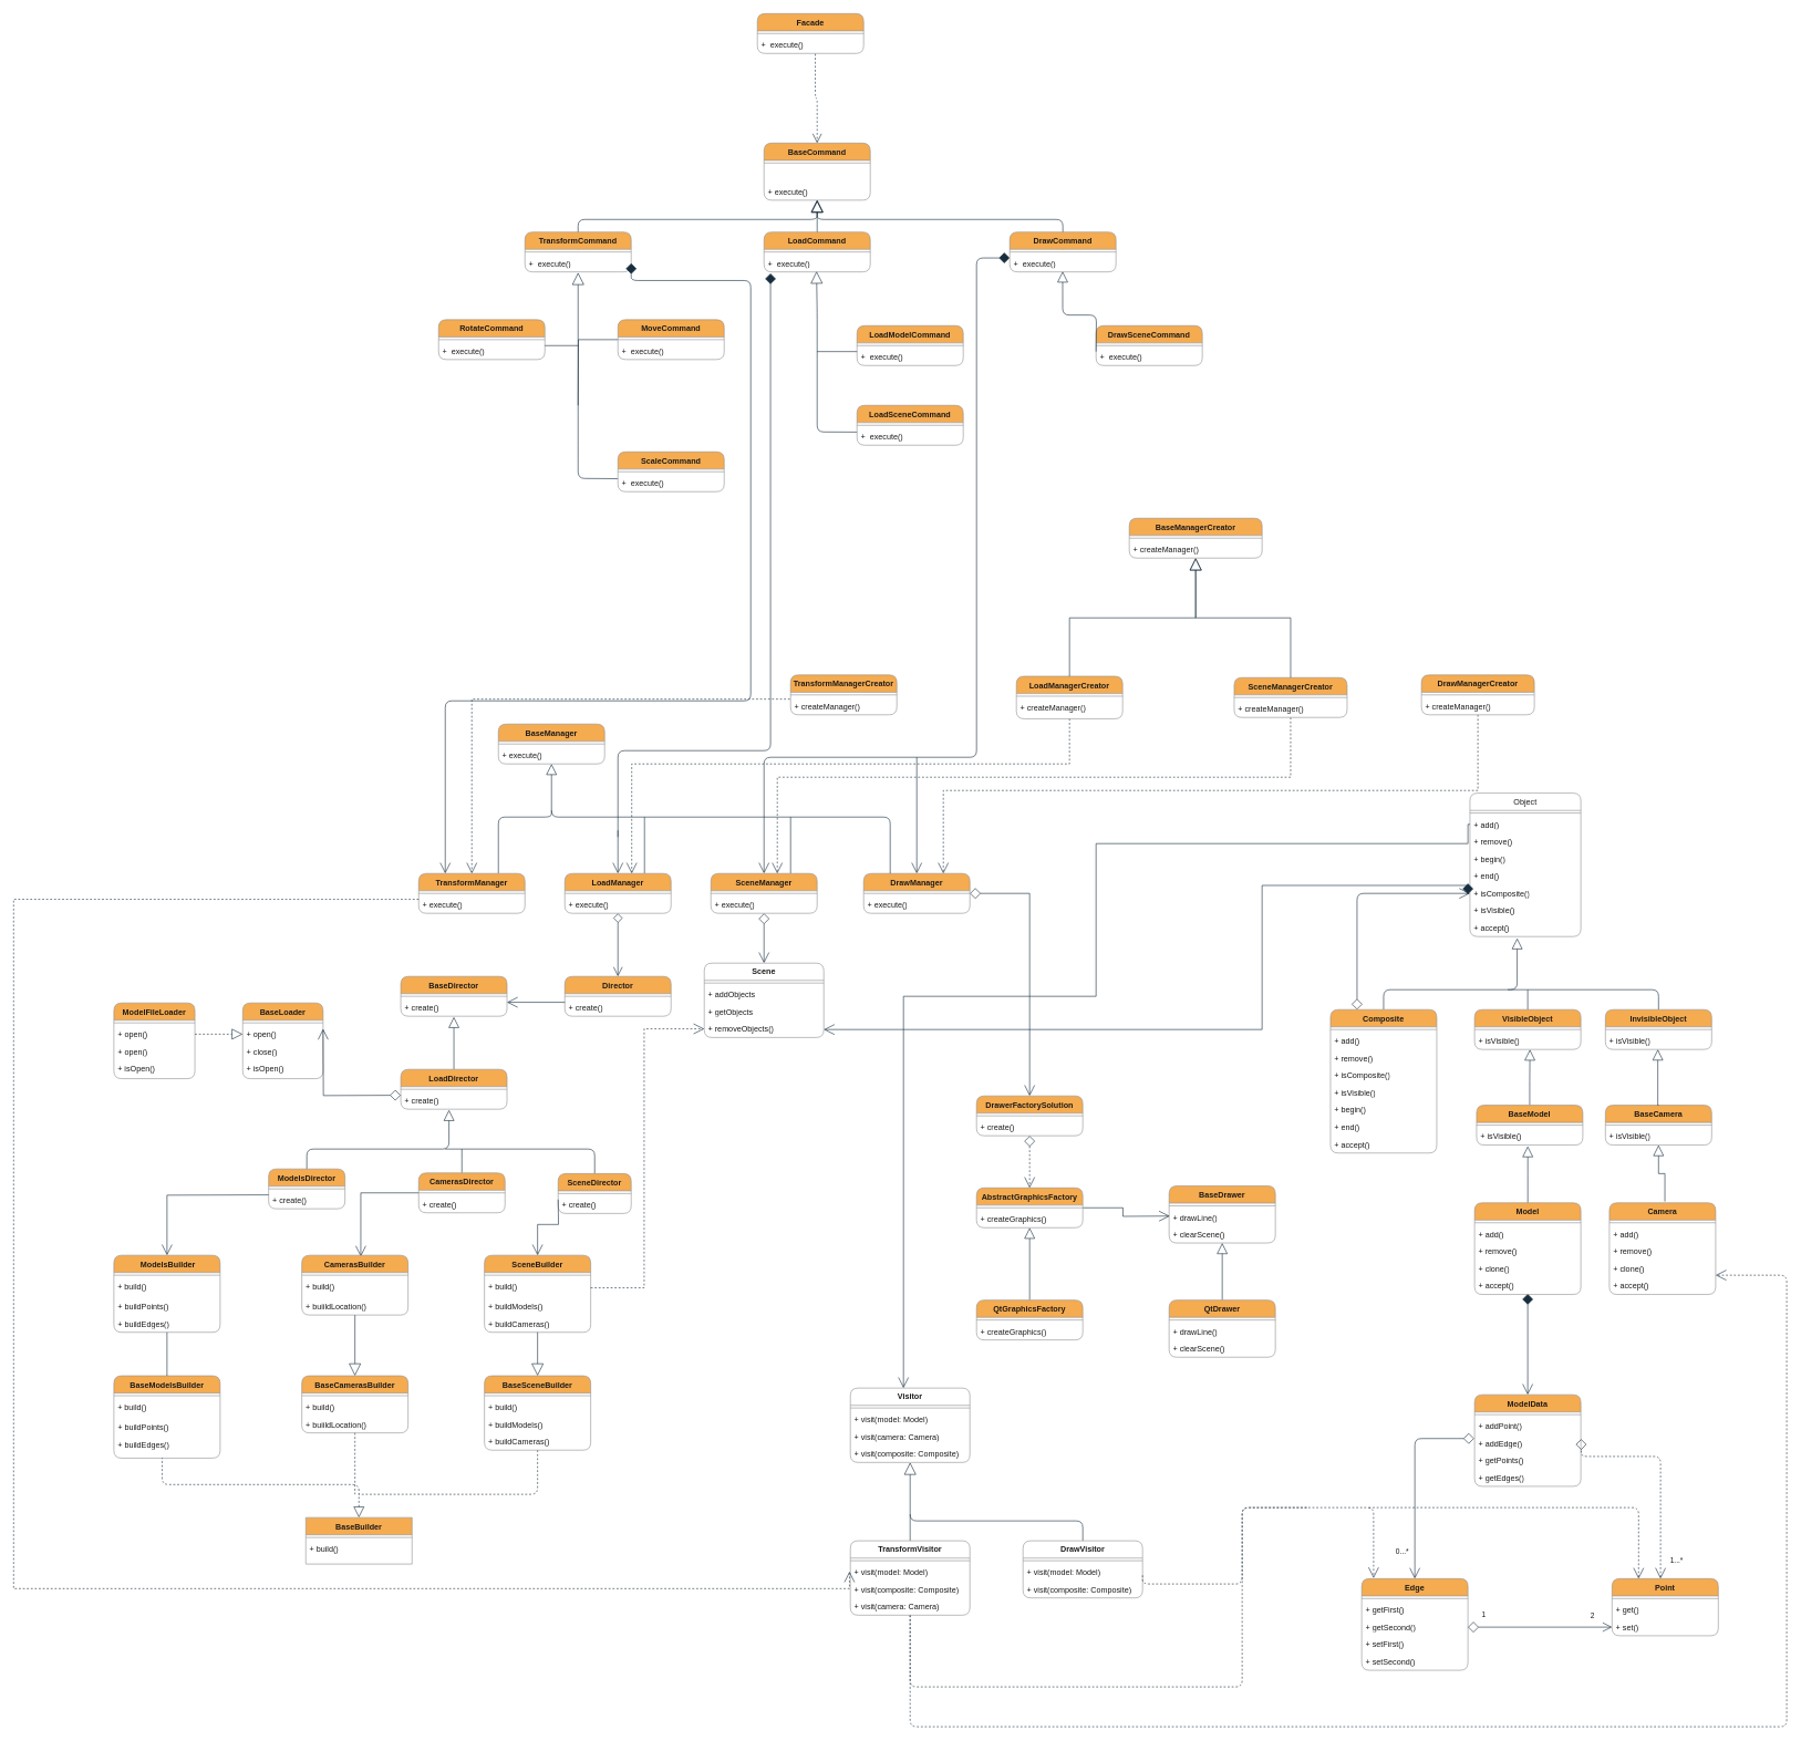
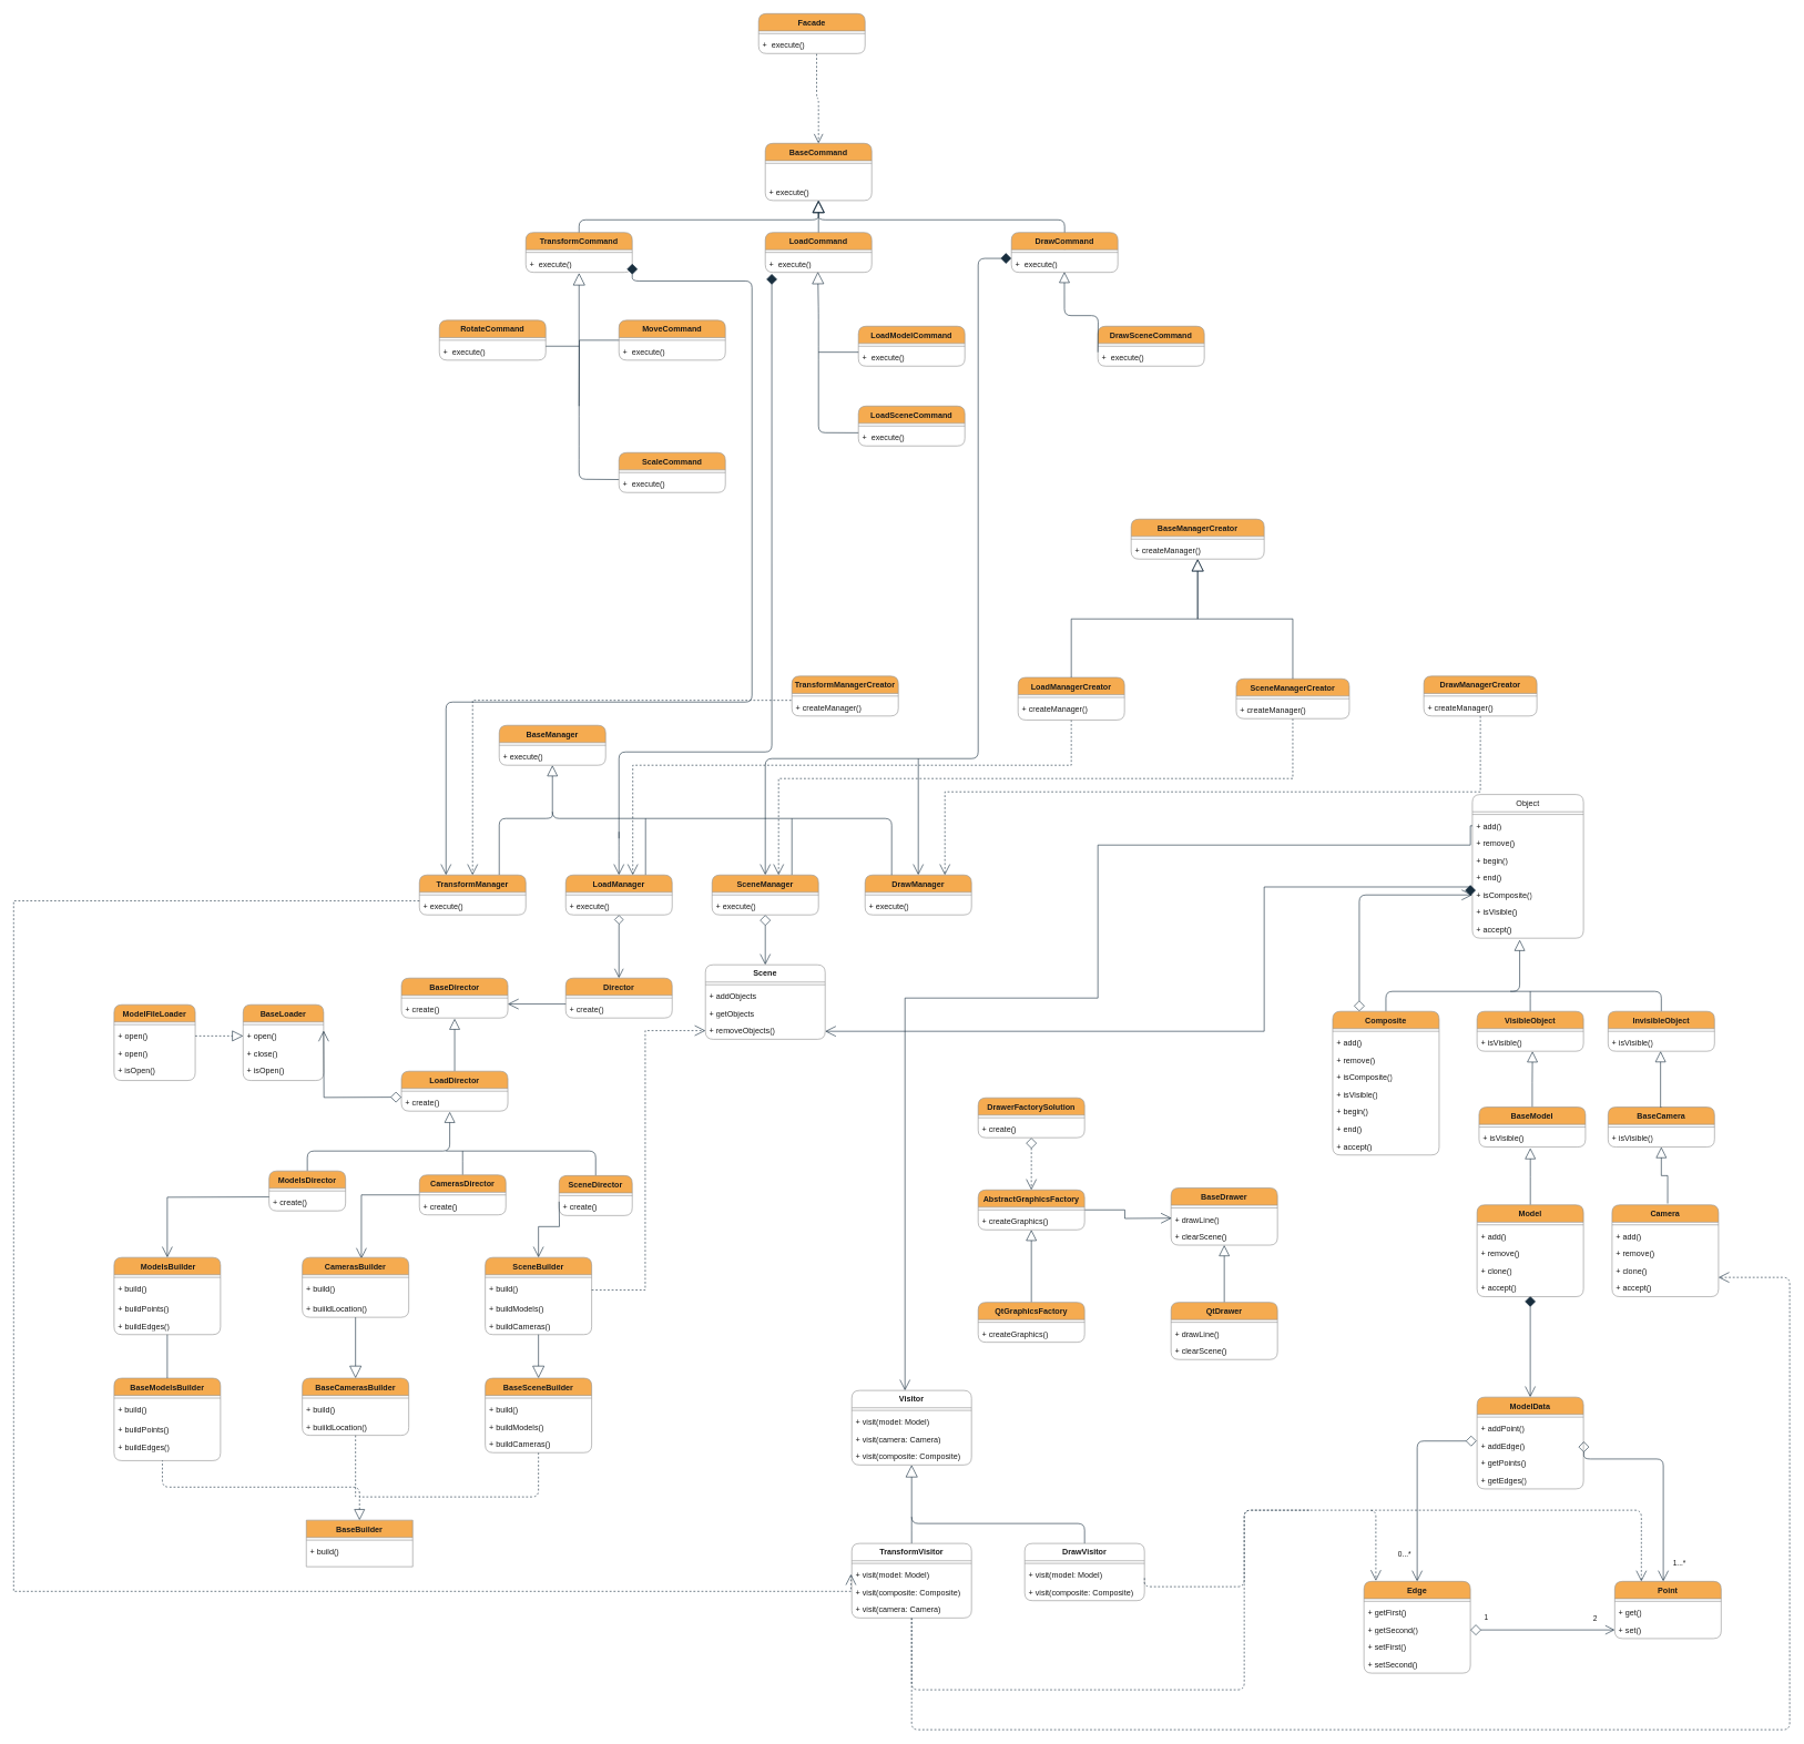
- <mxCell id="76" style="edgeStyle=orthogonalEdgeStyle;rounded=0;orthogonalLoop=1;jettySize=auto;html=1;entryX=0.5;entryY=0;entryDx=0;entryDy=0;startArrow=diamond;startFill=0;endArrow=open;endFill=0;endSize=14;startSize=14;labelBackgroundColor=none;fontColor=default;strokeColor=#182E3E;" parent="1" source="78" target="206" edge="1"><mxGeometry relative="1" as="geometry" /></mxCell>
- <mxCell id="26" style="edgeStyle=orthogonalEdgeStyle;rounded=1;orthogonalLoop=1;jettySize=auto;html=1;entryX=1.003;entryY=0.259;entryDx=0;entryDy=0;entryPerimeter=0;endSize=14;startSize=14;endArrow=diamond;endFill=0;startArrow=open;startFill=0;labelBackgroundColor=none;fontColor=default;strokeColor=#182E3E;dashed=1;" parent="1" source="29" target="15" edge="1"><mxGeometry relative="1" as="geometry"><Array as="points"><mxPoint x="2500" y="2193" /></Array></mxGeometry></mxCell>
+ <mxCell id="26" style="edgeStyle=orthogonalEdgeStyle;rounded=1;orthogonalLoop=1;jettySize=auto;html=1;entryX=1.003;entryY=0.259;entryDx=0;entryDy=0;entryPerimeter=0;endSize=14;startSize=14;endArrow=diamond;endFill=0;startArrow=open;startFill=0;labelBackgroundColor=none;fontColor=default;strokeColor=#182E3E;" parent="1" source="29" target="15" edge="1"><mxGeometry relative="1" as="geometry"><Array as="points"><mxPoint x="2500" y="2193" /></Array></mxGeometry></mxCell>
